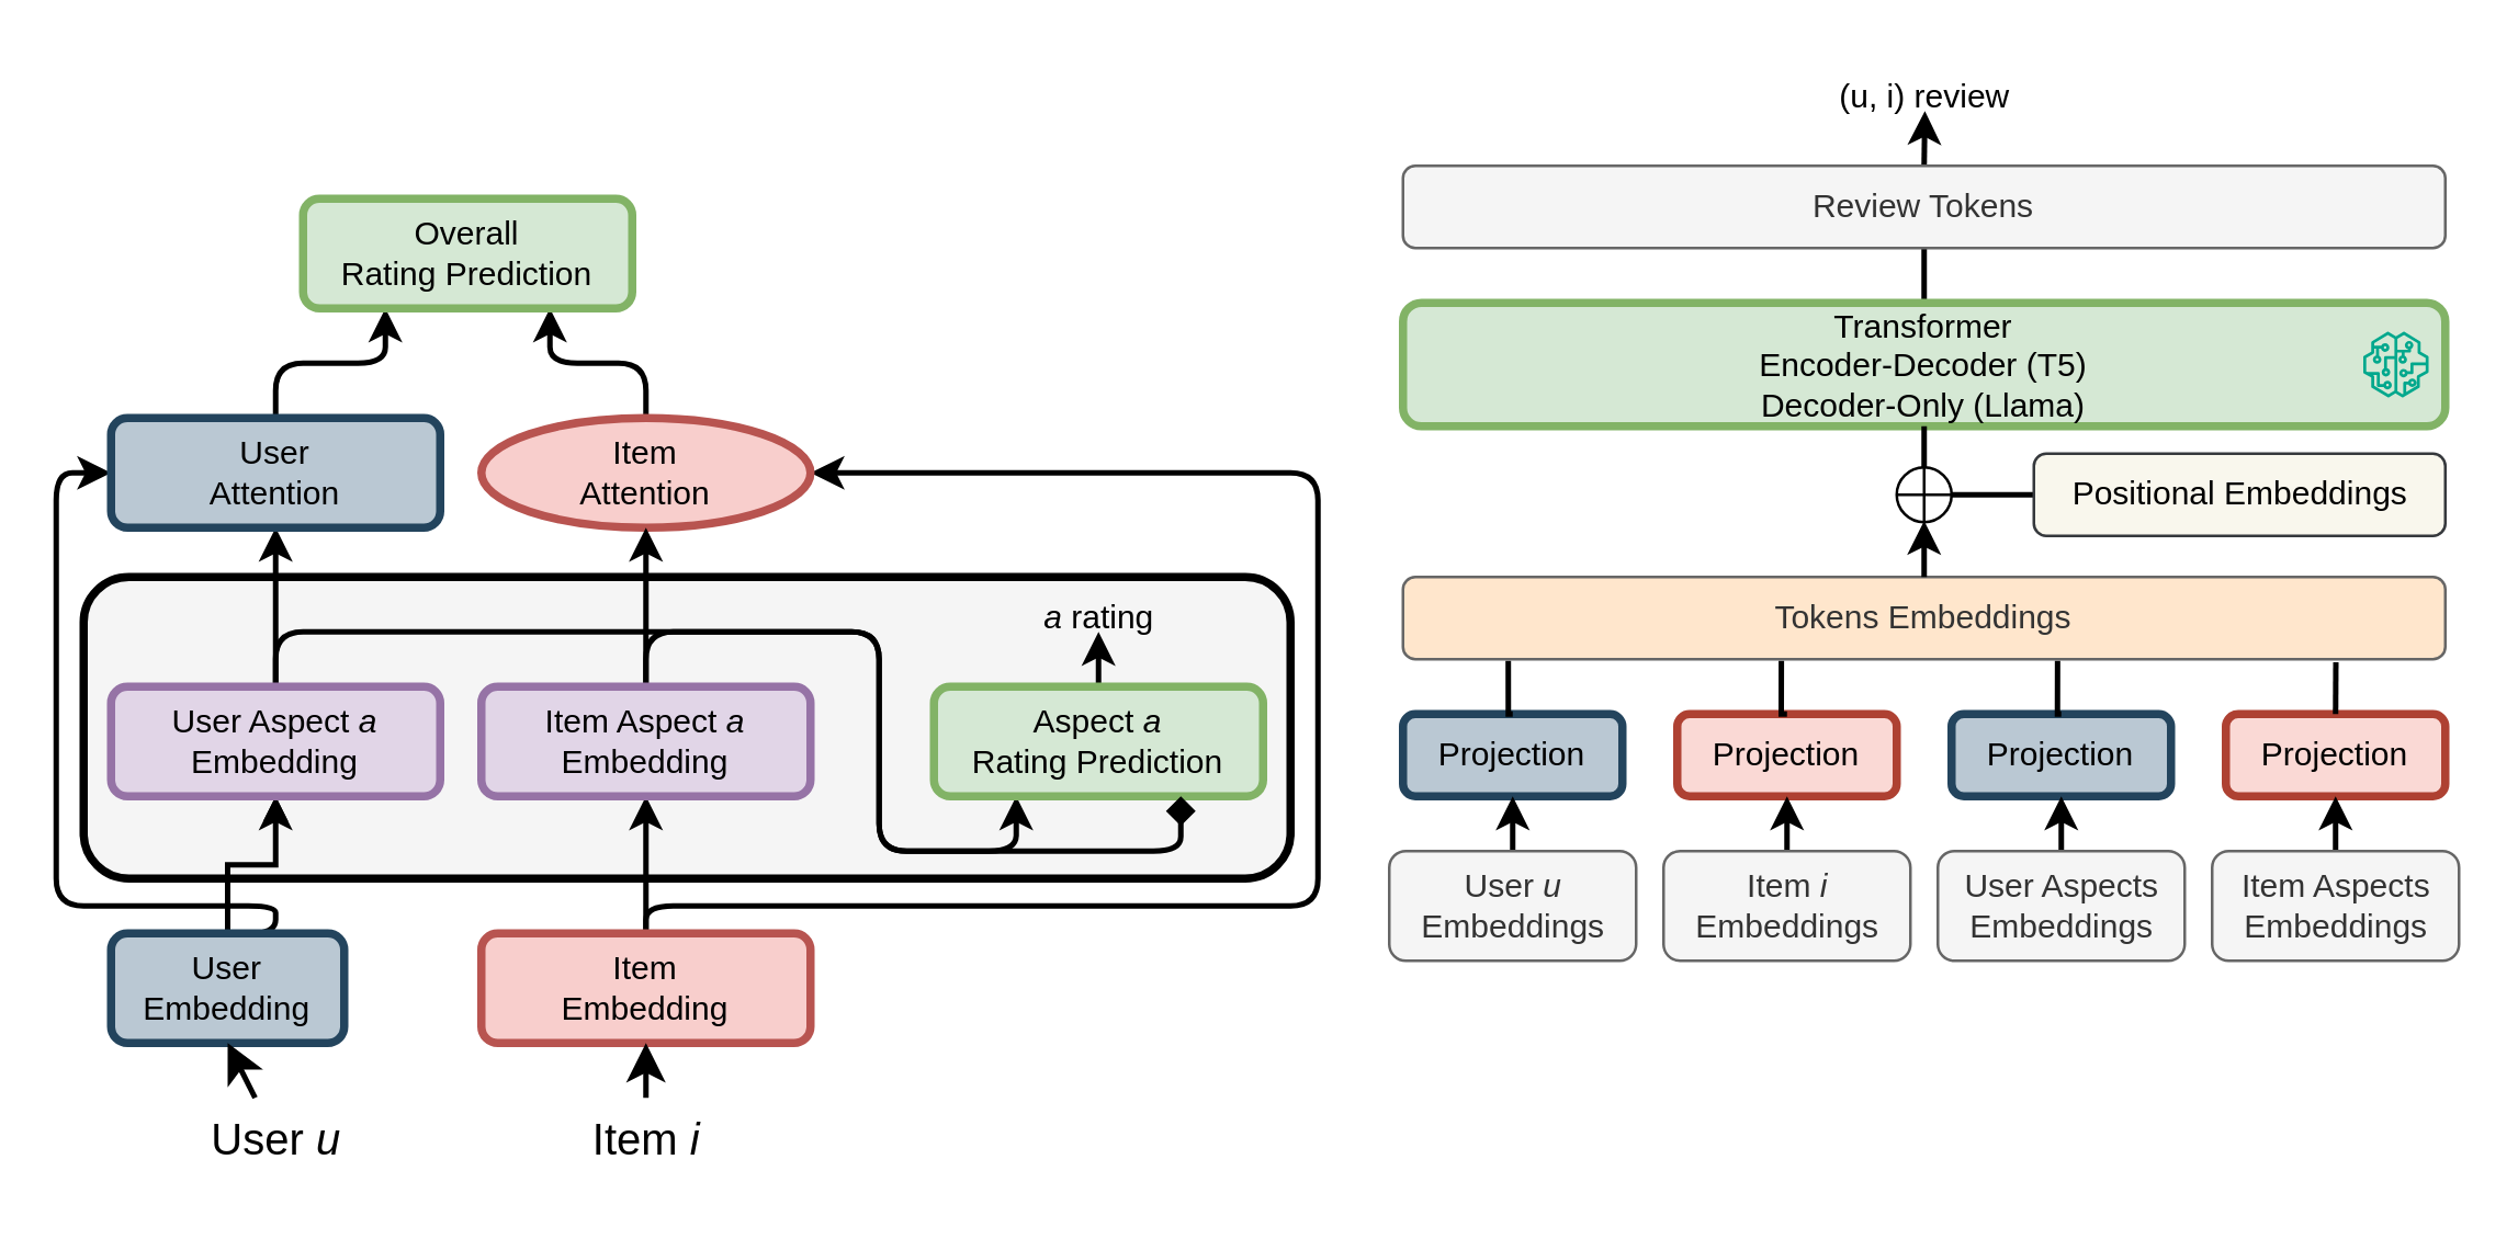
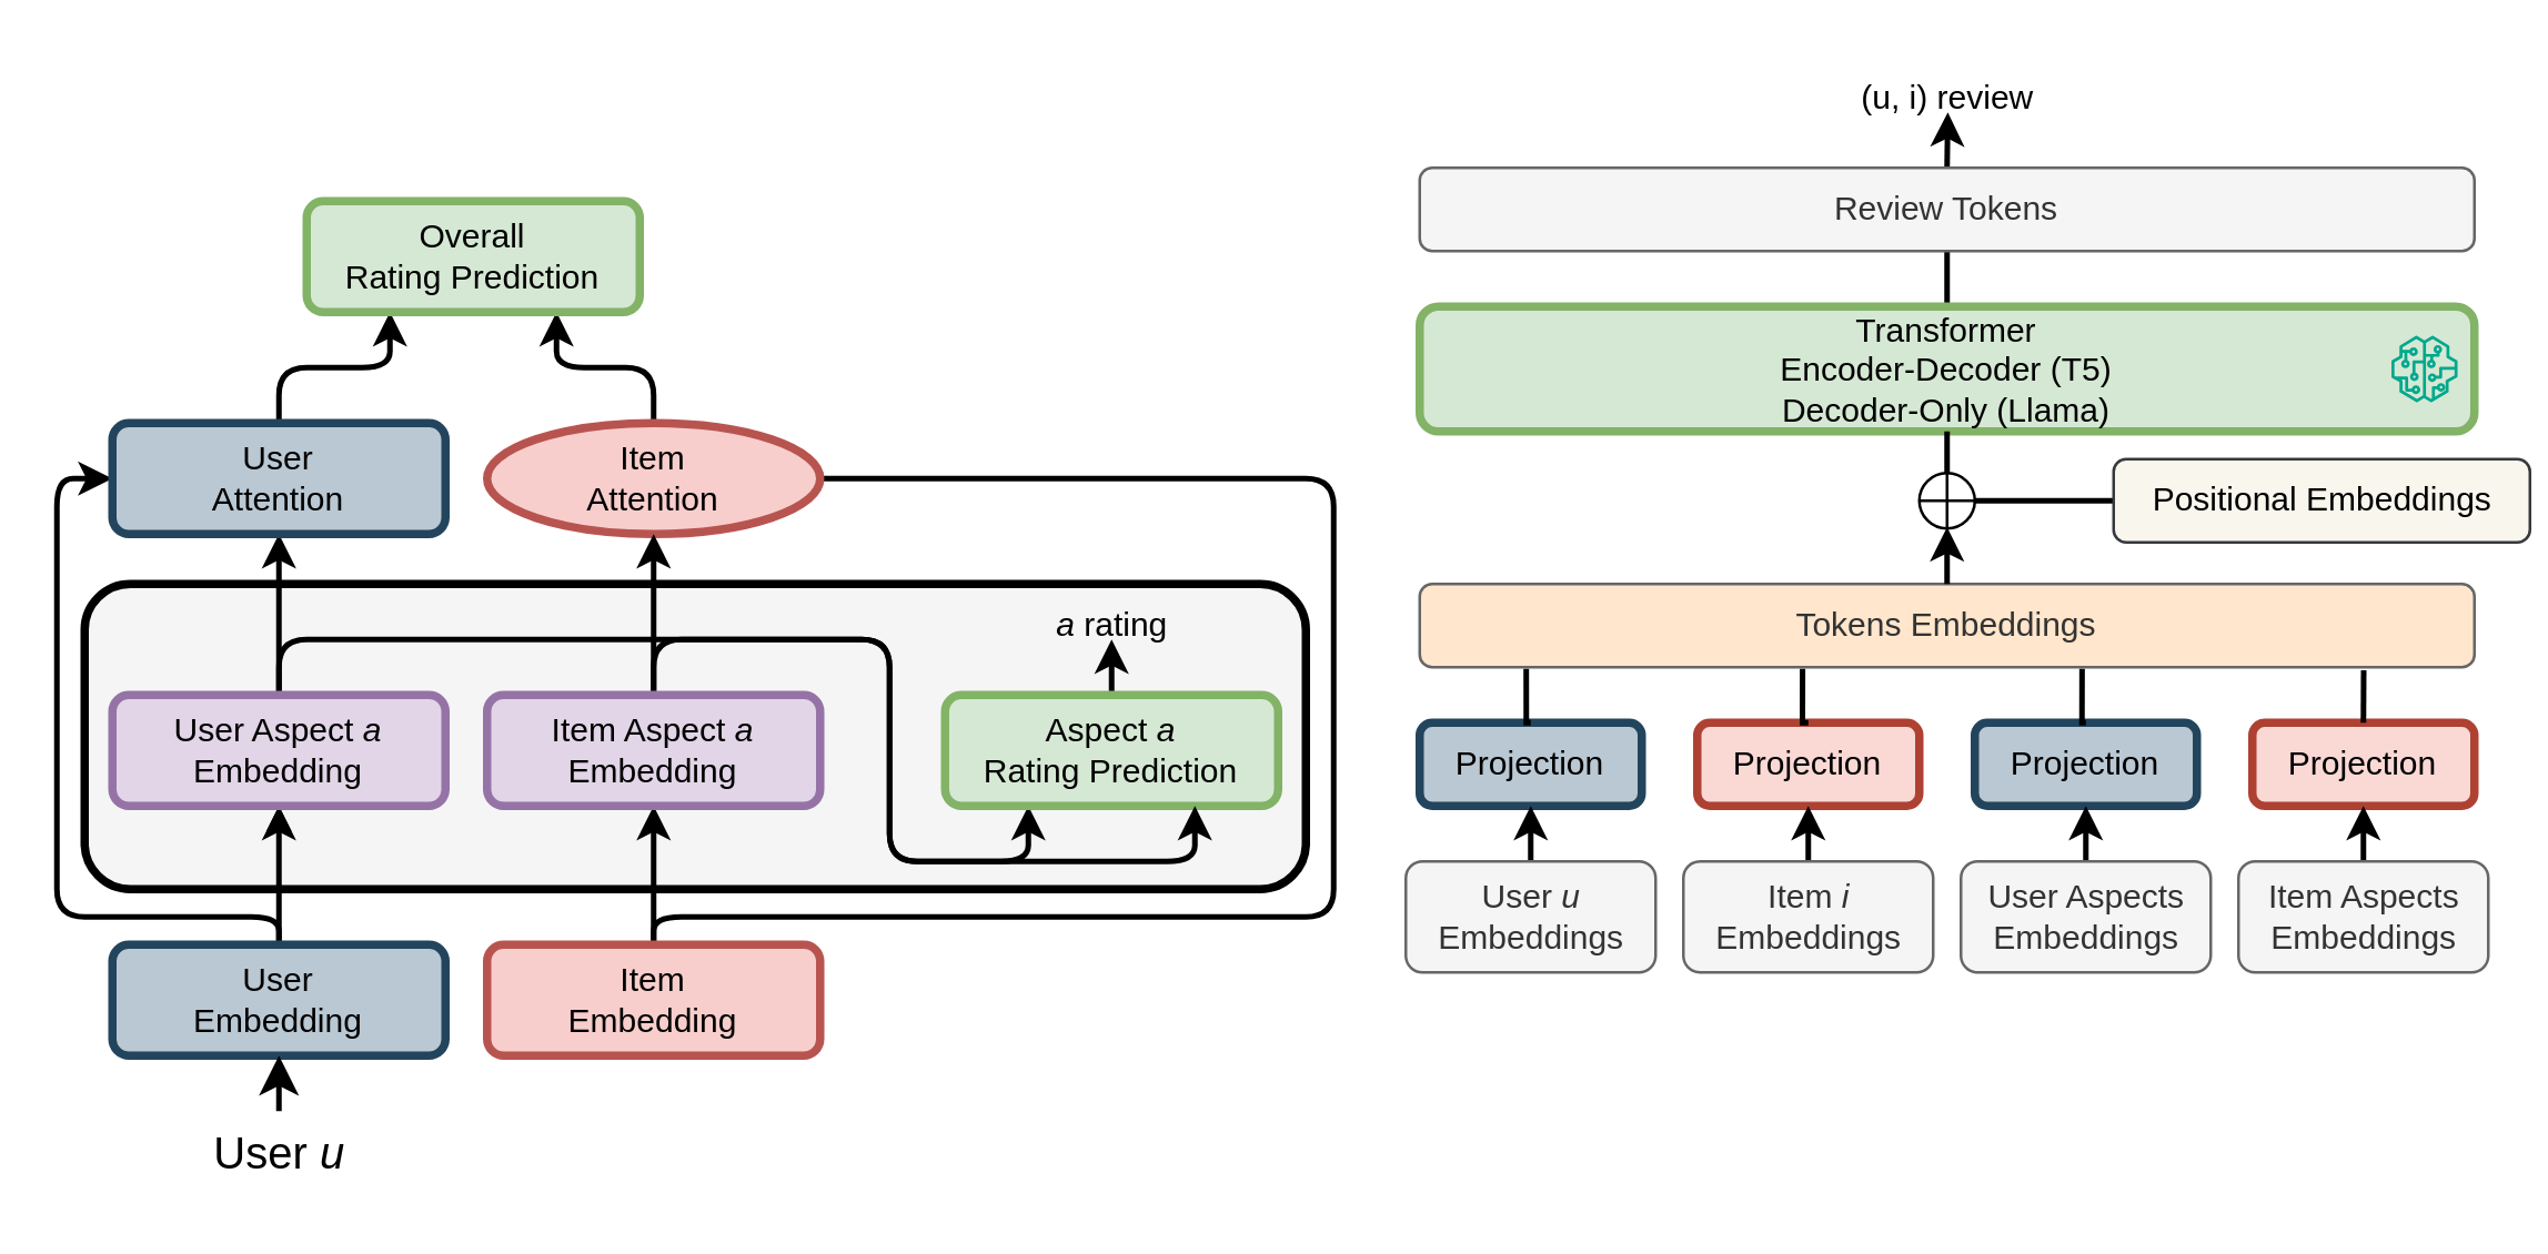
- <mxCell id="36" style="edgeStyle=orthogonalEdgeStyle;rounded=1;orthogonalLoop=1;jettySize=auto;html=1;exitX=0.5;exitY=0;exitDx=0;exitDy=0;entryX=1;entryY=0.5;entryDx=0;entryDy=0;fillColor=#f8cecc;strokeColor=#000000;curved=0;strokeWidth=2;" edge="1" parent="1" source="37" target="46"><mxGeometry relative="1" as="geometry"><Array as="points"><mxPoint x="235" y="330" /><mxPoint x="480" y="330" /><mxPoint x="480" y="172" /></Array></mxGeometry></mxCell>
+ <mxCell id="36" style="edgeStyle=orthogonalEdgeStyle;rounded=1;orthogonalLoop=1;jettySize=auto;html=1;exitX=0.5;exitY=0;exitDx=0;exitDy=0;entryX=1;entryY=0.5;entryDx=0;entryDy=0;fillColor=#f8cecc;strokeColor=#000000;curved=0;strokeWidth=2;endArrow=none;" edge="1" parent="1" source="37" target="46"><mxGeometry relative="1" as="geometry"><Array as="points"><mxPoint x="235" y="330" /><mxPoint x="480" y="330" /><mxPoint x="480" y="172" /></Array></mxGeometry></mxCell>
- <mxCell id="24" value="Positional&amp;nbsp;&lt;span style=&quot;background-color: initial;&quot;&gt;Embeddings&lt;/span&gt;" style="text;html=1;align=center;verticalAlign=middle;resizable=0;points=[];autosize=1;fillColor=#f9f7ed;strokeColor=#36393d;rounded=1;" vertex="1" parent="1"><mxGeometry x="741" y="165" width="150" height="30" as="geometry" /></mxCell>
+ <mxCell id="24" value="Positional&amp;nbsp;&lt;span style=&quot;background-color: initial;&quot;&gt;Embeddings&lt;/span&gt;" style="text;html=1;align=center;verticalAlign=middle;resizable=0;points=[];autosize=1;fillColor=#f9f7ed;strokeColor=#36393d;rounded=1;" vertex="1" parent="1"><mxGeometry x="761" y="165" width="150" height="30" as="geometry" /></mxCell>
- <mxCell id="53" style="edgeStyle=orthogonalEdgeStyle;rounded=1;orthogonalLoop=1;jettySize=auto;html=1;exitX=0.5;exitY=0;exitDx=0;exitDy=0;entryX=0.75;entryY=1;entryDx=0;entryDy=0;strokeWidth=2;curved=0;endArrow=diamond;" edge="1" parent="1" source="54" target="42"><mxGeometry relative="1" as="geometry"><Array as="points"><mxPoint x="235" y="230" /><mxPoint x="320" y="230" /><mxPoint x="320" y="310" /><mxPoint x="430" y="310" /></Array></mxGeometry></mxCell>
+ <mxCell id="53" style="edgeStyle=orthogonalEdgeStyle;rounded=1;orthogonalLoop=1;jettySize=auto;html=1;exitX=0.5;exitY=0;exitDx=0;exitDy=0;entryX=0.75;entryY=1;entryDx=0;entryDy=0;strokeWidth=2;curved=0;" edge="1" parent="1" source="54" target="42"><mxGeometry relative="1" as="geometry"><Array as="points"><mxPoint x="235" y="230" /><mxPoint x="320" y="230" /><mxPoint x="320" y="310" /><mxPoint x="430" y="310" /></Array></mxGeometry></mxCell>
- <mxCell id="34" value="User&lt;div&gt;Embedding&lt;/div&gt;" style="rounded=1;whiteSpace=wrap;html=1;fillColor=#bac8d3;strokeColor=#23445d;strokeWidth=3;" vertex="1" parent="1"><mxGeometry x="40" y="340" width="85" height="40" as="geometry" /></mxCell>
+ <mxCell id="34" value="User&lt;div&gt;Embedding&lt;/div&gt;" style="rounded=1;whiteSpace=wrap;html=1;fillColor=#bac8d3;strokeColor=#23445d;strokeWidth=3;" vertex="1" parent="1"><mxGeometry x="40" y="340" width="120" height="40" as="geometry" /></mxCell>
- <mxCell id="50" style="edgeStyle=none;curved=1;rounded=0;orthogonalLoop=1;jettySize=auto;html=1;entryX=0.5;entryY=1;entryDx=0;entryDy=0;fontSize=12;startSize=8;endSize=8;fillColor=#f8cecc;strokeColor=#000000;strokeWidth=2;" edge="1" parent="1" source="51" target="37"><mxGeometry relative="1" as="geometry" /></mxCell>
- <mxCell id="51" value="Item &lt;i&gt;i&lt;/i&gt;" style="text;html=1;align=center;verticalAlign=middle;resizable=0;points=[];autosize=1;strokeColor=none;fillColor=none;fontSize=16;" vertex="1" parent="1"><mxGeometry x="205" y="400" width="60" height="30" as="geometry" /></mxCell>
